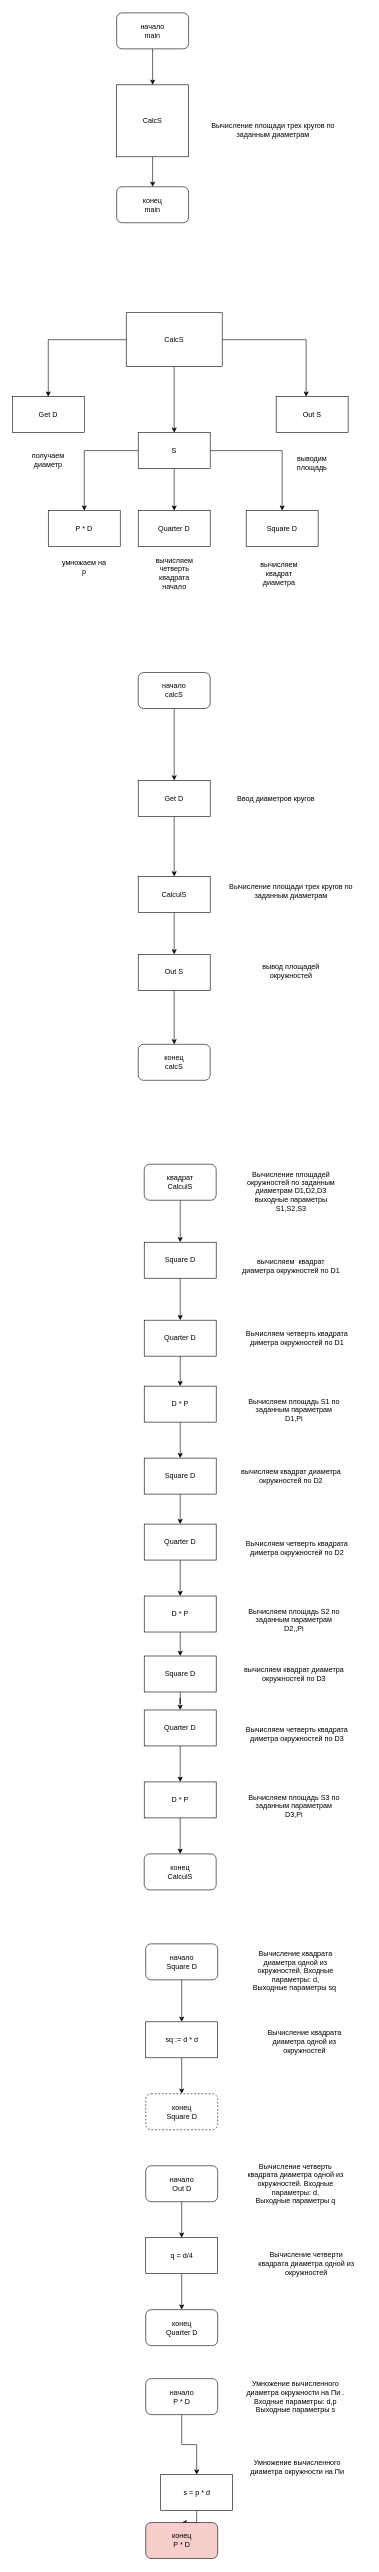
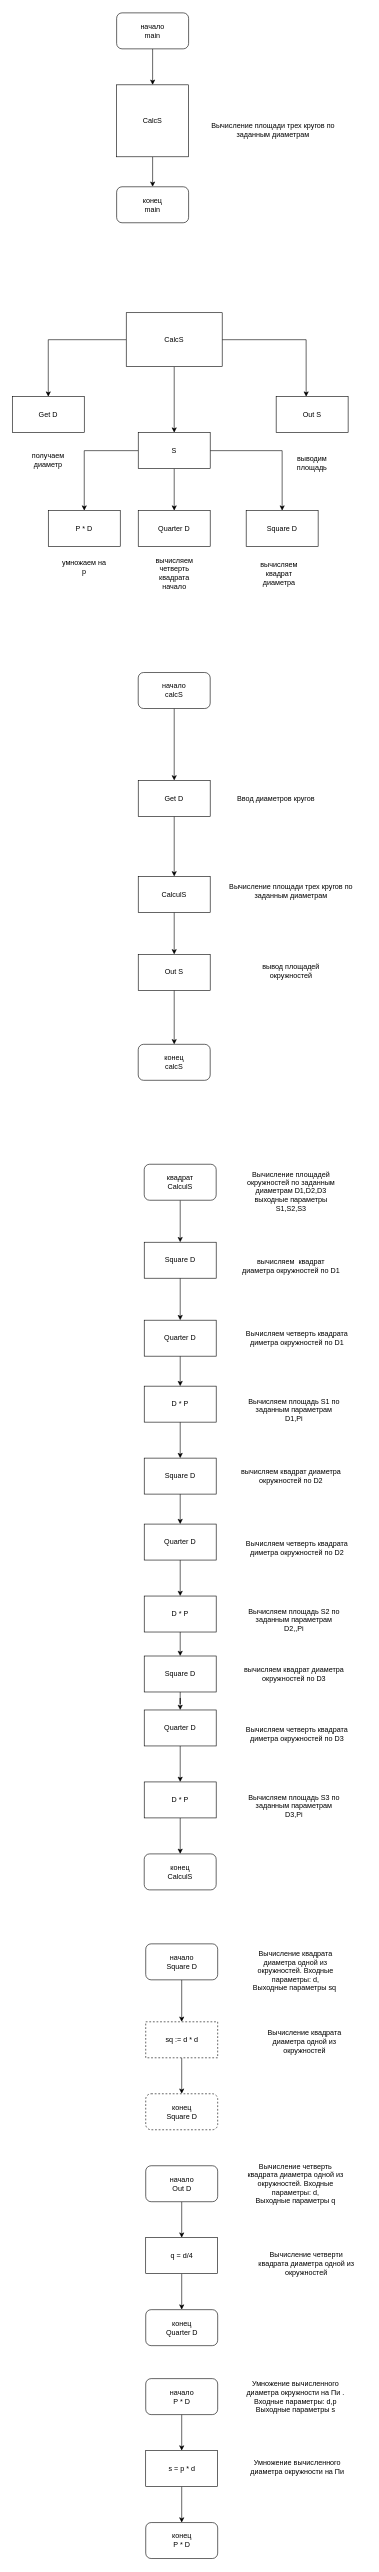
- <mxCell id="72" value="sq := d * d" style="rounded=0;whiteSpace=wrap;html=1;" vertex="1" parent="1"><mxGeometry x="242.5" y="3370" width="120" height="60" as="geometry" /></mxCell>
+ <mxCell id="72" value="sq := d * d" style="rounded=0;whiteSpace=wrap;html=1;dashed=1;" vertex="1" parent="1"><mxGeometry x="242.5" y="3370" width="120" height="60" as="geometry" /></mxCell>
- <mxCell id="87" value="s = p * d" style="rounded=0;whiteSpace=wrap;html=1;" vertex="1" parent="1"><mxGeometry x="267.5" y="4125" width="120" height="60" as="geometry" /></mxCell>
+ <mxCell id="87" value="s = p * d" style="rounded=0;whiteSpace=wrap;html=1;" vertex="1" parent="1"><mxGeometry x="242.5" y="4085" width="120" height="60" as="geometry" /></mxCell>
- <mxCell id="89" value="&lt;div&gt;конец&lt;br&gt;&lt;/div&gt;&lt;div&gt;P * D&lt;br&gt;&lt;/div&gt;" style="rounded=1;whiteSpace=wrap;html=1;fillColor=#f8cecc;" vertex="1" parent="1"><mxGeometry x="242.5" y="4205" width="120" height="60" as="geometry" /></mxCell>
+ <mxCell id="89" value="&lt;div&gt;конец&lt;br&gt;&lt;/div&gt;&lt;div&gt;P * D&lt;br&gt;&lt;/div&gt;" style="rounded=1;whiteSpace=wrap;html=1;" vertex="1" parent="1"><mxGeometry x="242.5" y="4205" width="120" height="60" as="geometry" /></mxCell>
